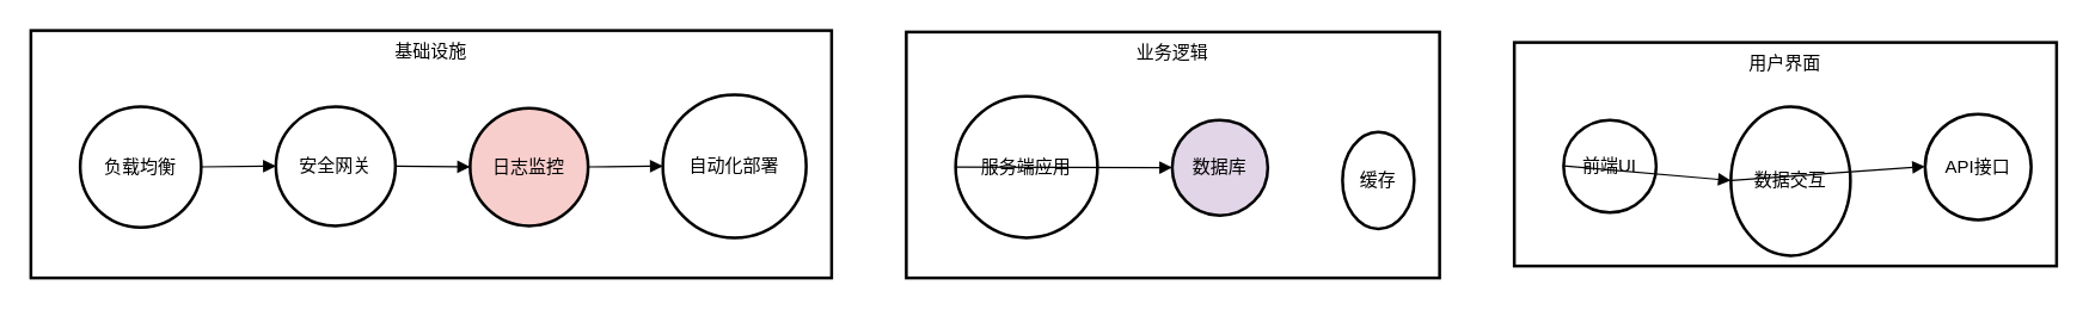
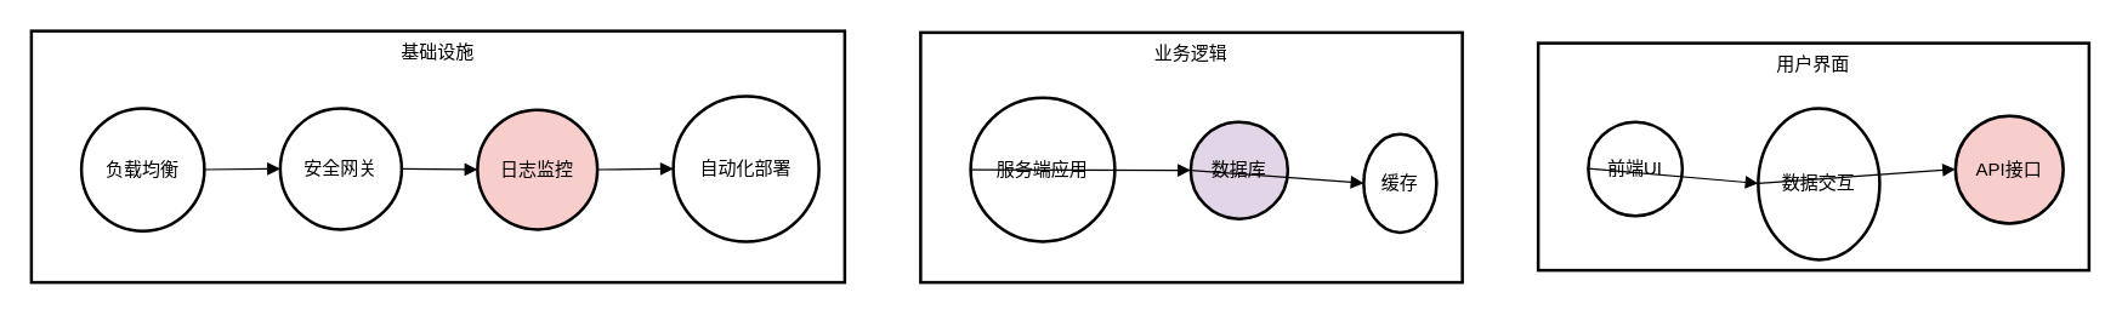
- <mxCell id="19" value="API接口" style="ellipse;aspect=fixed;strokeWidth=2;whiteSpace=wrap;" vertex="1" parent="16"><mxGeometry x="275" y="48" width="71" height="71" as="geometry" /></mxCell>
+ <mxCell id="19" value="API接口" style="ellipse;aspect=fixed;strokeWidth=2;whiteSpace=wrap;fillColor=#f8cecc;" vertex="1" parent="16"><mxGeometry x="275" y="48" width="71" height="71" as="geometry" /></mxCell>
+ <mxCell id="15" value="" style="curved=1;startArrow=none;endArrow=block;exitX=-8.16;exitY=0.48;entryX=-12.21;entryY=0.47;" edge="1" parent="10" source="11" target="13"><mxGeometry relative="1" as="geometry"><Array as="points" /></mxGeometry></mxCell>
